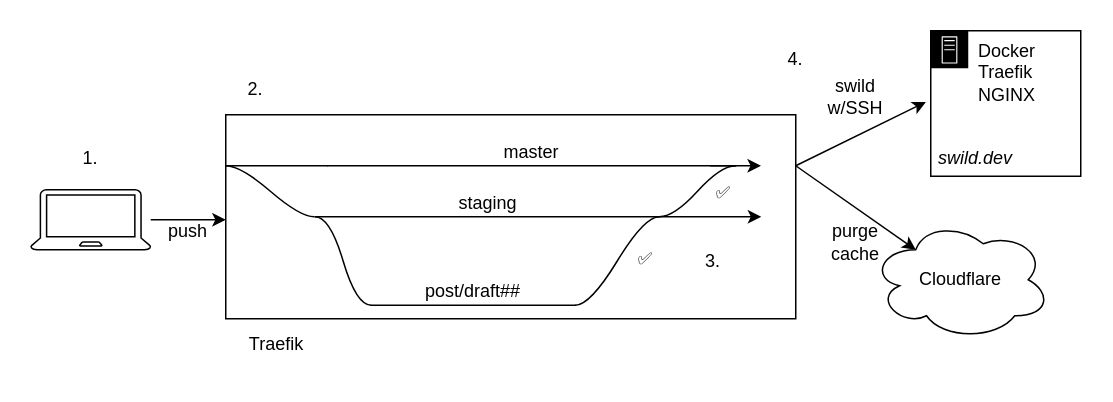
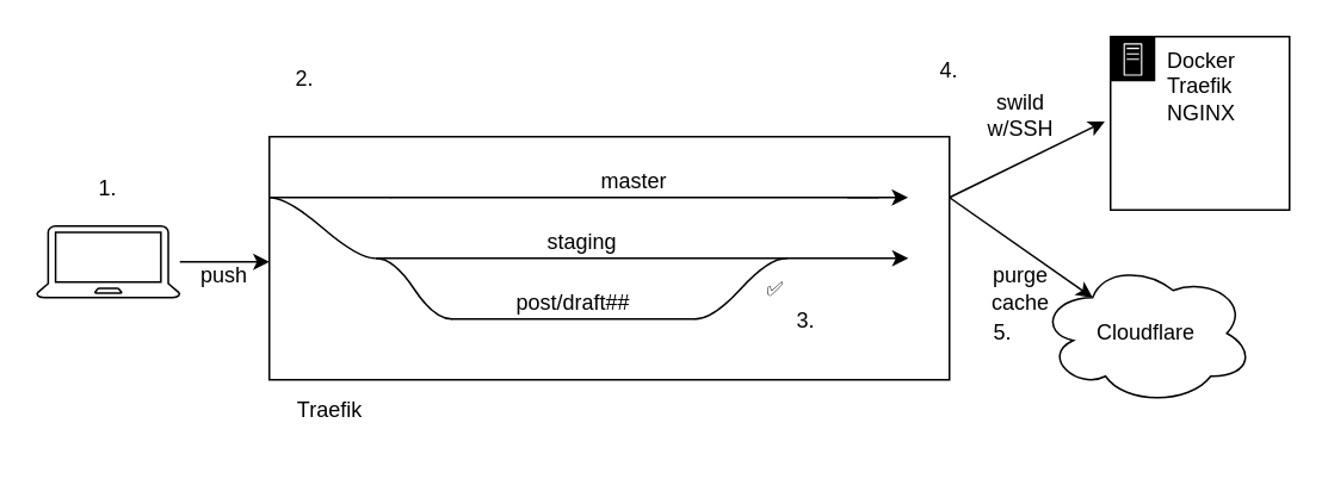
- <mxCell id="28" value="2." style="text;html=1;strokeColor=none;fillColor=none;align=center;verticalAlign=middle;whiteSpace=wrap;rounded=0;" vertex="1" parent="1"><mxGeometry x="150" y="46" width="40" height="25" as="geometry" /></mxCell>
+ <mxCell id="28" value="2." style="text;html=1;strokeColor=none;fillColor=none;align=center;verticalAlign=middle;whiteSpace=wrap;rounded=0;" vertex="1" parent="1"><mxGeometry x="150" y="31" width="40" height="25" as="geometry" /></mxCell>
- <mxCell id="27" value="&lt;i&gt;swild.dev&lt;/i&gt;" style="text;html=1;strokeColor=none;fillColor=none;align=center;verticalAlign=middle;whiteSpace=wrap;rounded=0;" parent="1" vertex="1"><mxGeometry x="630" y="92" width="40" height="25" as="geometry" /></mxCell>
- <mxCell id="13" value="" style="edgeStyle=entityRelationEdgeStyle;startArrow=none;endArrow=none;segment=10;curved=1;exitX=1;exitY=1;exitDx=0;exitDy=0;entryX=1;entryY=1;entryDx=0;entryDy=0;" parent="4" source="9" target="7" edge="1"><mxGeometry relative="1" as="geometry"><mxPoint x="306" y="68" as="sourcePoint" /><mxPoint x="330" y="34" as="targetPoint" /></mxGeometry></mxCell>
- <mxCell id="14" value="&amp;nbsp;✅" style="edgeLabel;html=1;align=center;verticalAlign=middle;resizable=0;points=[];labelBackgroundColor=none;" parent="13" vertex="1" connectable="0"><mxGeometry x="0.154" y="2" relative="1" as="geometry"><mxPoint x="13.42" y="5.25" as="offset" /></mxGeometry></mxCell>
- <mxCell id="19" value="3." style="text;html=1;strokeColor=none;fillColor=none;align=center;verticalAlign=middle;whiteSpace=wrap;rounded=0;" vertex="1" parent="4"><mxGeometry x="305" y="85" width="40" height="25" as="geometry" /></mxCell>
+ <mxCell id="19" value="3." style="text;html=1;strokeColor=none;fillColor=none;align=center;verticalAlign=middle;whiteSpace=wrap;rounded=0;" vertex="1" parent="4"><mxGeometry x="280" y="90" width="40" height="25" as="geometry" /></mxCell>
- <mxCell id="11" value="post/draft##" style="whiteSpace=wrap;html=1;shape=partialRectangle;top=0;left=0;bottom=1;right=0;points=[[0,1],[1,1]];fillColor=none;align=center;verticalAlign=bottom;routingCenterY=0.5;snapToPoint=1;recursiveResize=0;autosize=1;treeFolding=1;treeMoving=1;newEdgeStyle={&quot;edgeStyle&quot;:&quot;entityRelationEdgeStyle&quot;,&quot;startArrow&quot;:&quot;none&quot;,&quot;endArrow&quot;:&quot;none&quot;,&quot;segment&quot;:10,&quot;curved&quot;:1};" parent="4" vertex="1"><mxGeometry x="97" y="93" width="136" height="34" as="geometry" /></mxCell>
+ <mxCell id="11" value="post/draft##" style="whiteSpace=wrap;html=1;shape=partialRectangle;top=0;left=0;bottom=1;right=0;points=[[0,1],[1,1]];fillColor=none;align=center;verticalAlign=bottom;routingCenterY=0.5;snapToPoint=1;recursiveResize=0;autosize=1;treeFolding=1;treeMoving=1;newEdgeStyle={&quot;edgeStyle&quot;:&quot;entityRelationEdgeStyle&quot;,&quot;startArrow&quot;:&quot;none&quot;,&quot;endArrow&quot;:&quot;none&quot;,&quot;segment&quot;:10,&quot;curved&quot;:1};" parent="4" vertex="1"><mxGeometry x="102" y="68" width="136" height="34" as="geometry" /></mxCell>
+ <mxCell id="31" value="5." style="text;html=1;strokeColor=none;fillColor=none;align=center;verticalAlign=middle;whiteSpace=wrap;rounded=0;" vertex="1" parent="1"><mxGeometry x="540" y="173.5" width="40" height="25" as="geometry" /></mxCell>
